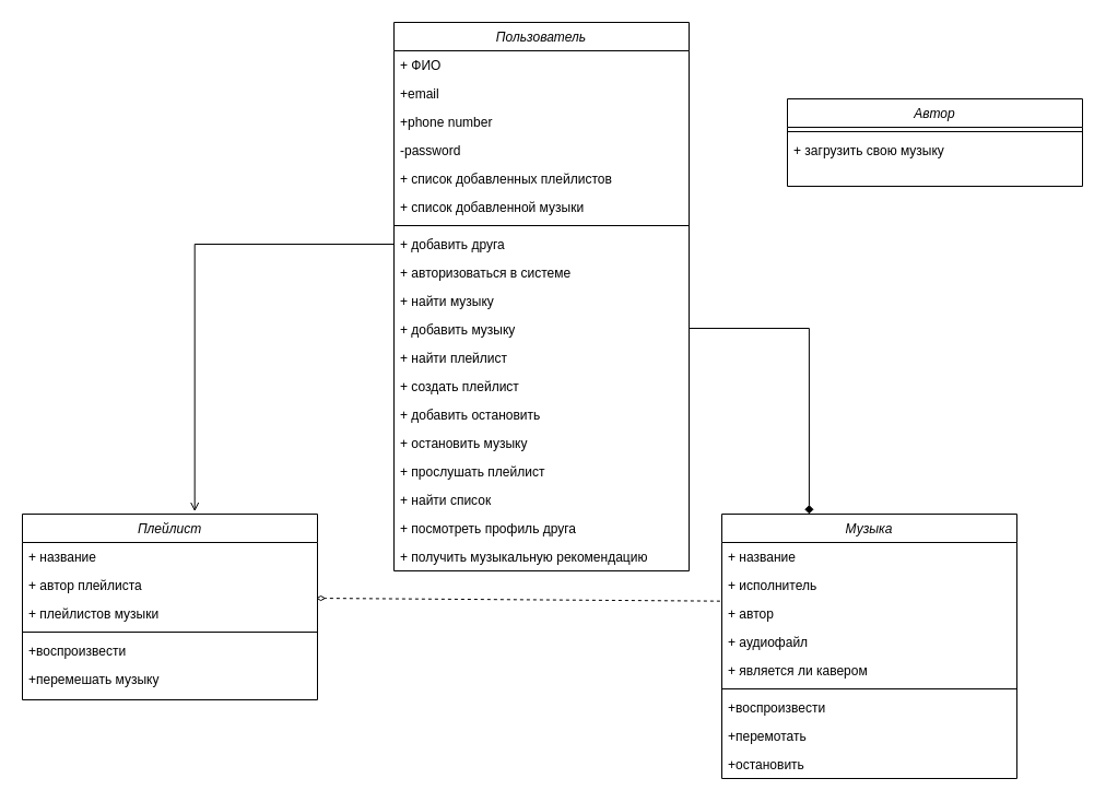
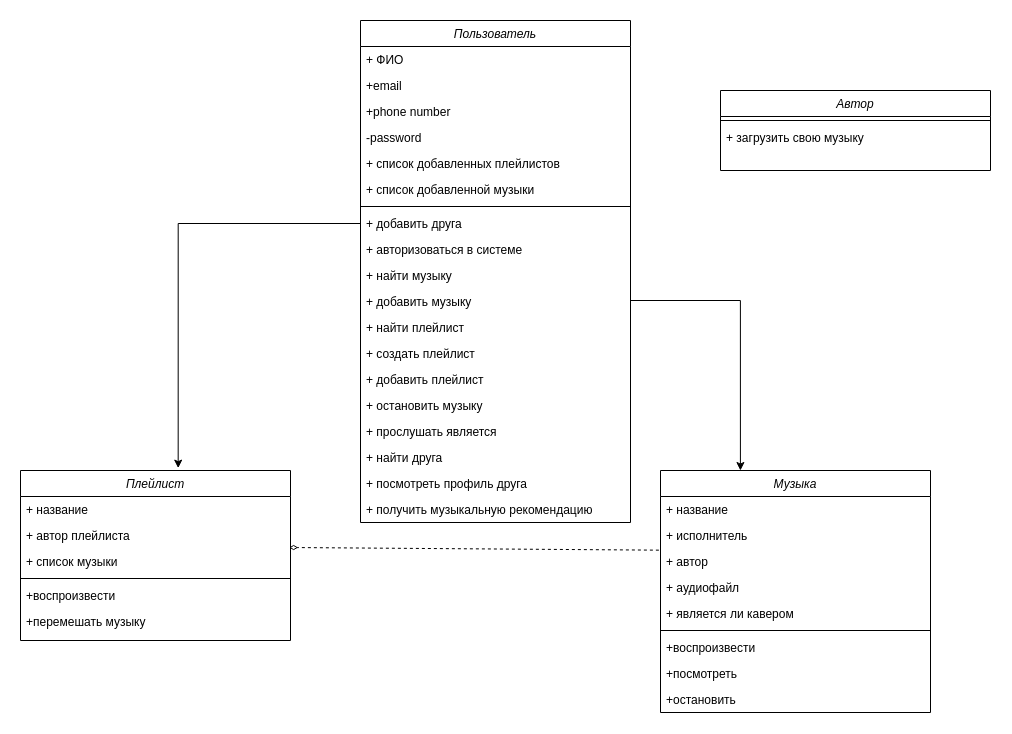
- <mxCell id="17" value="+ добавить остановить" style="text;align=left;verticalAlign=top;spacingLeft=4;spacingRight=4;overflow=hidden;rotatable=0;points=[[0,0.5],[1,0.5]];portConstraint=eastwest;" parent="3" vertex="1"><mxGeometry y="346" width="270" height="26" as="geometry" /></mxCell>
+ <mxCell id="17" value="+ добавить плейлист" style="text;align=left;verticalAlign=top;spacingLeft=4;spacingRight=4;overflow=hidden;rotatable=0;points=[[0,0.5],[1,0.5]];portConstraint=eastwest;" parent="3" vertex="1"><mxGeometry y="346" width="270" height="26" as="geometry" /></mxCell>
- <mxCell id="19" value="+ прослушать плейлист" style="text;align=left;verticalAlign=top;spacingLeft=4;spacingRight=4;overflow=hidden;rotatable=0;points=[[0,0.5],[1,0.5]];portConstraint=eastwest;" parent="3" vertex="1"><mxGeometry y="398" width="270" height="26" as="geometry" /></mxCell>
+ <mxCell id="19" value="+ прослушать является" style="text;align=left;verticalAlign=top;spacingLeft=4;spacingRight=4;overflow=hidden;rotatable=0;points=[[0,0.5],[1,0.5]];portConstraint=eastwest;" parent="3" vertex="1"><mxGeometry y="398" width="270" height="26" as="geometry" /></mxCell>
- <mxCell id="20" value="+ найти список" style="text;align=left;verticalAlign=top;spacingLeft=4;spacingRight=4;overflow=hidden;rotatable=0;points=[[0,0.5],[1,0.5]];portConstraint=eastwest;" parent="3" vertex="1"><mxGeometry y="424" width="270" height="26" as="geometry" /></mxCell>
+ <mxCell id="20" value="+ найти друга" style="text;align=left;verticalAlign=top;spacingLeft=4;spacingRight=4;overflow=hidden;rotatable=0;points=[[0,0.5],[1,0.5]];portConstraint=eastwest;" parent="3" vertex="1"><mxGeometry y="424" width="270" height="26" as="geometry" /></mxCell>
- <mxCell id="44" style="edgeStyle=orthogonalEdgeStyle;rounded=0;orthogonalLoop=1;jettySize=auto;html=1;entryX=0.584;entryY=-0.014;entryDx=0;entryDy=0;entryPerimeter=0;endArrow=open;" edge="1" parent="1" source="11" target="37"><mxGeometry relative="1" as="geometry" /></mxCell>
+ <mxCell id="44" style="edgeStyle=orthogonalEdgeStyle;rounded=0;orthogonalLoop=1;jettySize=auto;html=1;entryX=0.584;entryY=-0.014;entryDx=0;entryDy=0;entryPerimeter=0;" edge="1" parent="1" source="11" target="37"><mxGeometry relative="1" as="geometry" /></mxCell>
- <mxCell id="2" style="edgeStyle=orthogonalEdgeStyle;rounded=0;orthogonalLoop=1;jettySize=auto;html=1;entryX=0.296;entryY=0;entryDx=0;entryDy=0;entryPerimeter=0;endArrow=diamond;" edge="1" parent="1" source="3" target="27"><mxGeometry relative="1" as="geometry"><Array as="points"><mxPoint x="610" y="300" /><mxPoint x="610" y="300" /></Array></mxGeometry></mxCell>
+ <mxCell id="2" style="edgeStyle=orthogonalEdgeStyle;rounded=0;orthogonalLoop=1;jettySize=auto;html=1;entryX=0.296;entryY=0;entryDx=0;entryDy=0;entryPerimeter=0;" edge="1" parent="1" source="3" target="27"><mxGeometry relative="1" as="geometry"><Array as="points"><mxPoint x="610" y="300" /><mxPoint x="610" y="300" /></Array></mxGeometry></mxCell>
- <mxCell id="40" value="+ плейлистов музыки" style="text;align=left;verticalAlign=top;spacingLeft=4;spacingRight=4;overflow=hidden;rotatable=0;points=[[0,0.5],[1,0.5]];portConstraint=eastwest;" parent="37" vertex="1"><mxGeometry y="78" width="270" height="26" as="geometry" /></mxCell>
+ <mxCell id="40" value="+ список музыки" style="text;align=left;verticalAlign=top;spacingLeft=4;spacingRight=4;overflow=hidden;rotatable=0;points=[[0,0.5],[1,0.5]];portConstraint=eastwest;" parent="37" vertex="1"><mxGeometry y="78" width="270" height="26" as="geometry" /></mxCell>
- <mxCell id="35" value="+перемотать" style="text;align=left;verticalAlign=top;spacingLeft=4;spacingRight=4;overflow=hidden;rotatable=0;points=[[0,0.5],[1,0.5]];portConstraint=eastwest;" parent="27" vertex="1"><mxGeometry y="190" width="270" height="26" as="geometry" /></mxCell>
+ <mxCell id="35" value="+посмотреть" style="text;align=left;verticalAlign=top;spacingLeft=4;spacingRight=4;overflow=hidden;rotatable=0;points=[[0,0.5],[1,0.5]];portConstraint=eastwest;" parent="27" vertex="1"><mxGeometry y="190" width="270" height="26" as="geometry" /></mxCell>
